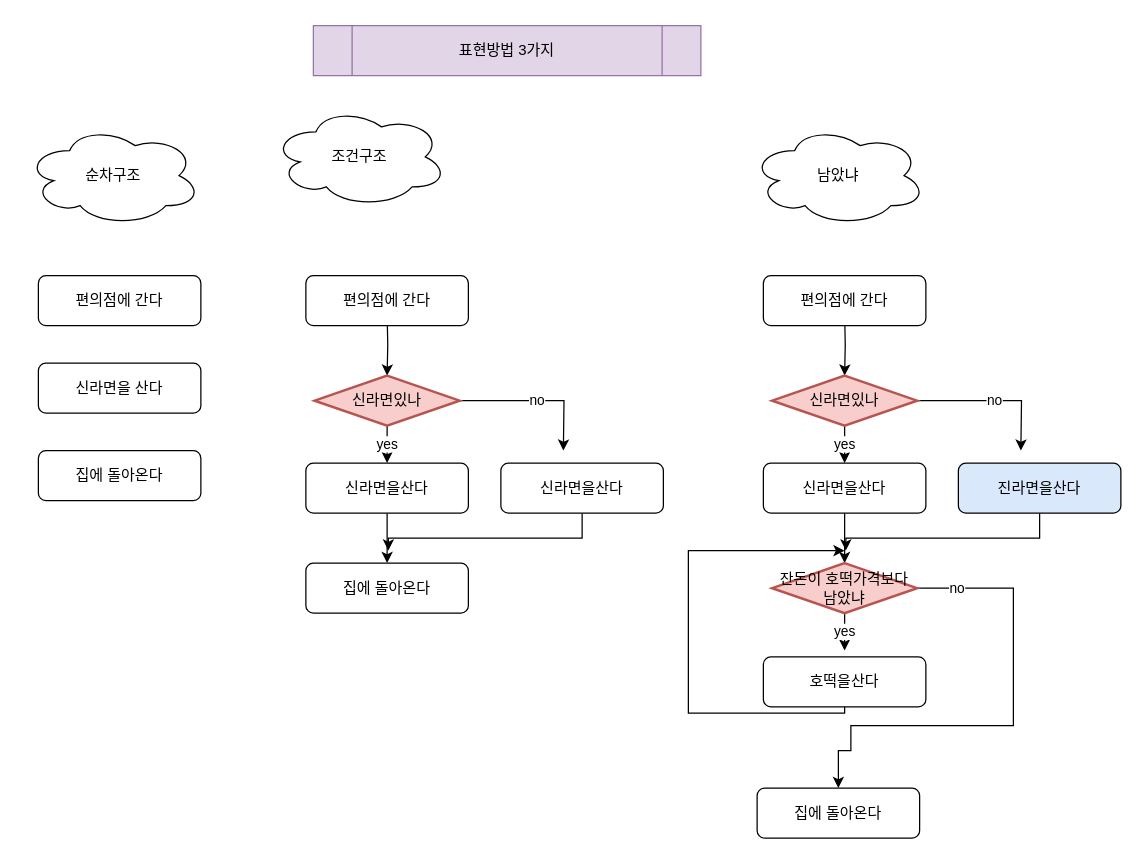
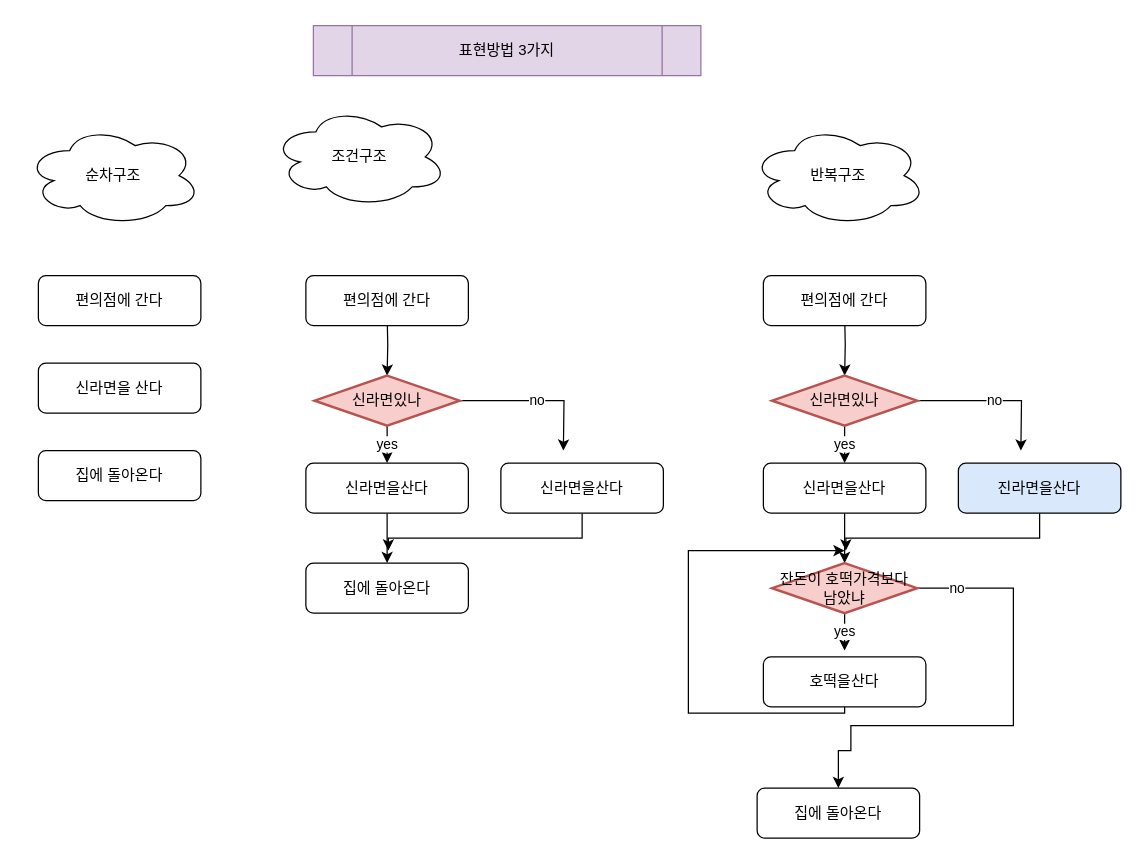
- <mxCell id="5" value="남았냐" style="ellipse;shape=cloud;whiteSpace=wrap;html=1;" vertex="1" parent="1"><mxGeometry x="600" y="100" width="140" height="80" as="geometry" /></mxCell>
+ <mxCell id="5" value="반복구조" style="ellipse;shape=cloud;whiteSpace=wrap;html=1;" vertex="1" parent="1"><mxGeometry x="600" y="100" width="140" height="80" as="geometry" /></mxCell>
